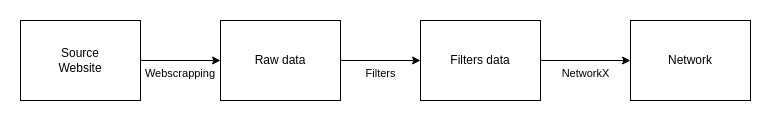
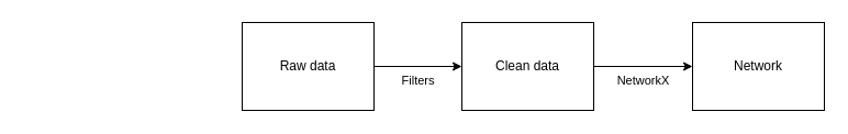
- <mxCell id="2" value="Source&lt;br&gt;Website" style="rounded=0;whiteSpace=wrap;html=1;" vertex="1" parent="1"><mxGeometry x="20" y="20" width="120" height="80" as="geometry" /></mxCell>
- <mxCell id="6" value="Webscrapping" style="endArrow=classic;rounded=0;exitX=1;exitY=0.5;exitDx=0;exitDy=0;entryX=0;entryY=0.5;entryDx=0;entryDy=0;labelBorderColor=none;verticalAlign=top;" edge="1" parent="1" source="2" target="3"><mxGeometry width="50" height="50" relative="1" as="geometry"><mxPoint x="370" y="120" as="sourcePoint" /><mxPoint x="420" y="70" as="targetPoint" /></mxGeometry></mxCell>
- <mxCell id="4" value="Filters data" style="rounded=0;whiteSpace=wrap;html=1;" vertex="1" parent="1"><mxGeometry x="420" y="20" width="120" height="80" as="geometry" /></mxCell>
+ <mxCell id="4" value="Clean data" style="rounded=0;whiteSpace=wrap;html=1;" vertex="1" parent="1"><mxGeometry x="420" y="20" width="120" height="80" as="geometry" /></mxCell>
